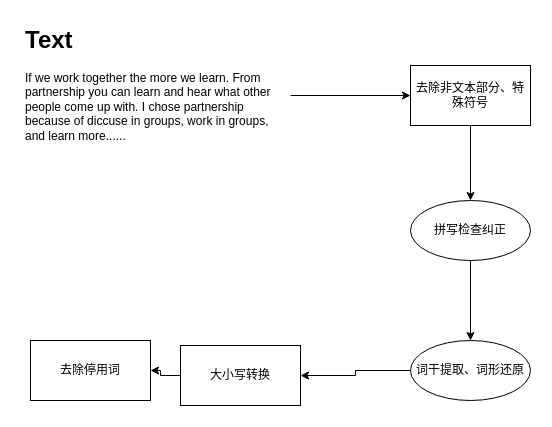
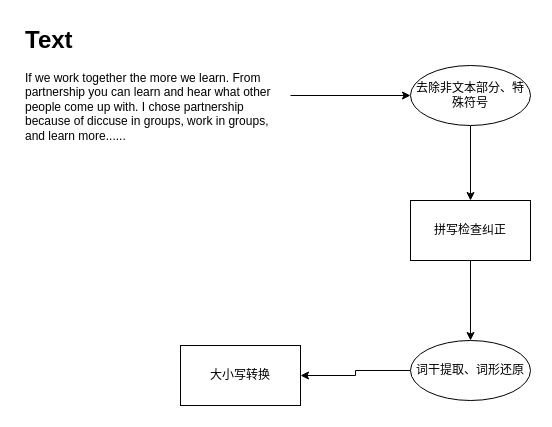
- <mxCell id="5" value="去除非文本部分、特殊符号" style="rounded=0;whiteSpace=wrap;html=1;" vertex="1" parent="1"><mxGeometry x="410" y="65" width="120" height="60" as="geometry" /></mxCell>
+ <mxCell id="5" value="去除非文本部分、特殊符号" style="ellipse;whiteSpace=wrap;html=1;" vertex="1" parent="1"><mxGeometry x="410" y="65" width="120" height="60" as="geometry" /></mxCell>
- <mxCell id="9" value="拼写检查纠正" style="ellipse;whiteSpace=wrap;html=1;" vertex="1" parent="1"><mxGeometry x="410" y="200" width="120" height="60" as="geometry" /></mxCell>
+ <mxCell id="9" value="拼写检查纠正" style="rounded=0;whiteSpace=wrap;html=1;" vertex="1" parent="1"><mxGeometry x="410" y="200" width="120" height="60" as="geometry" /></mxCell>
- <mxCell id="12" value="去除停用词" style="rounded=0;whiteSpace=wrap;html=1;" vertex="1" parent="1"><mxGeometry x="30" y="340" width="120" height="60" as="geometry" /></mxCell>
- <mxCell id="6" style="edgeStyle=orthogonalEdgeStyle;rounded=0;orthogonalLoop=1;jettySize=auto;html=1;entryX=1;entryY=0.5;entryDx=0;entryDy=0;" edge="1" parent="1" source="7" target="12"><mxGeometry relative="1" as="geometry" /></mxCell>
